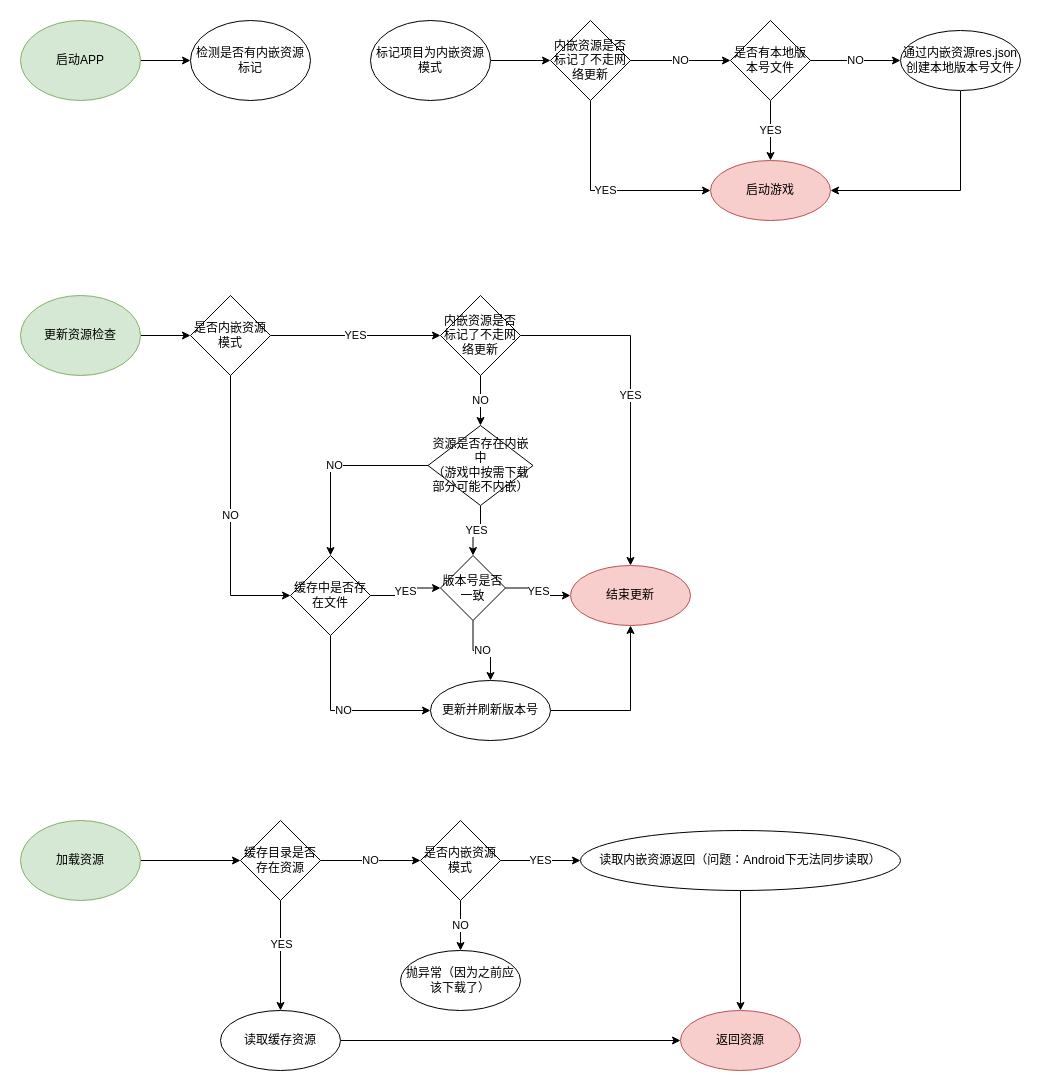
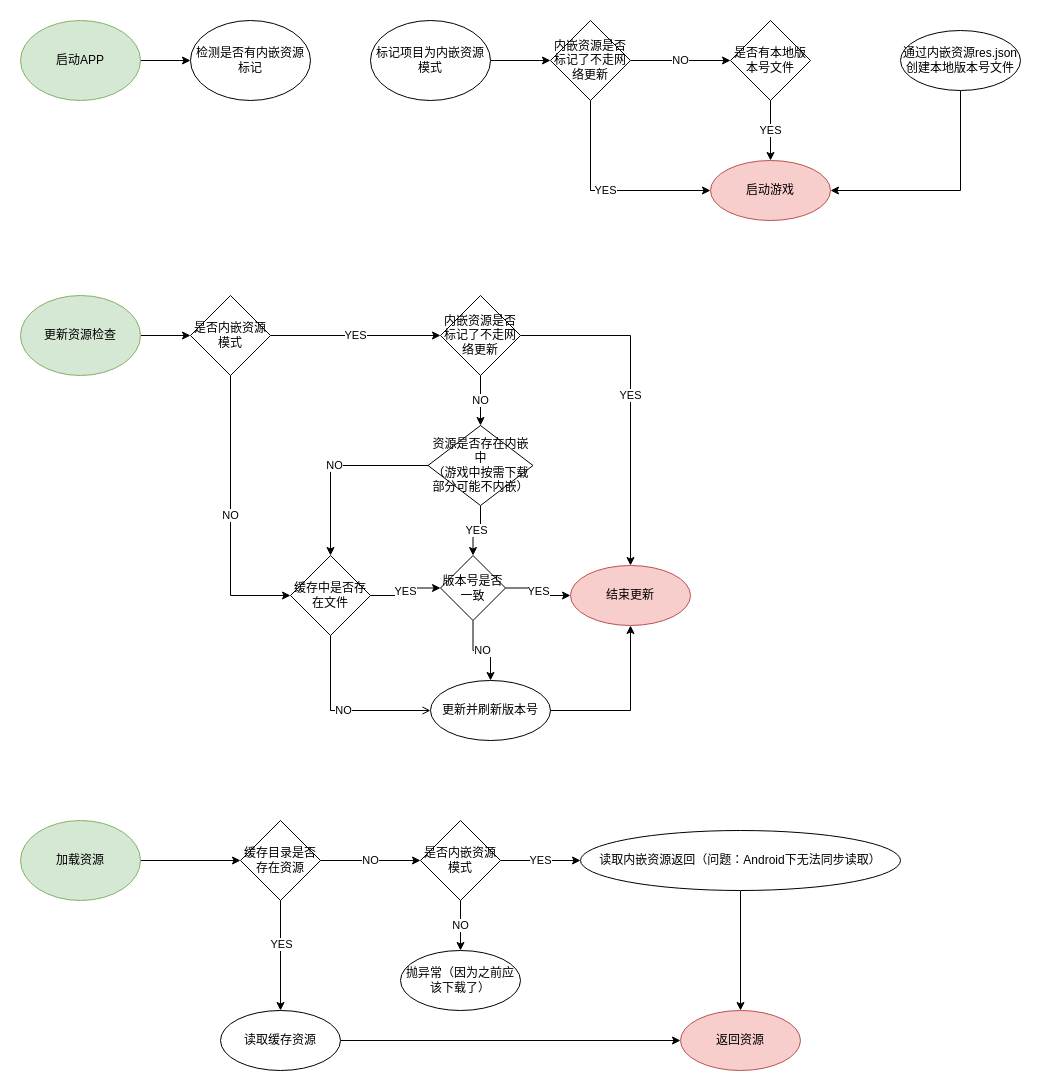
- <mxCell id="11" value="NO" style="edgeStyle=orthogonalEdgeStyle;rounded=0;orthogonalLoop=1;jettySize=auto;html=1;" edge="1" parent="1" source="13" target="15"><mxGeometry relative="1" as="geometry" /></mxCell>
- <mxCell id="46" value="NO" style="edgeStyle=orthogonalEdgeStyle;rounded=0;orthogonalLoop=1;jettySize=auto;html=1;exitX=0.5;exitY=1;exitDx=0;exitDy=0;entryX=0;entryY=0.5;entryDx=0;entryDy=0;" edge="1" parent="1" source="47" target="49"><mxGeometry relative="1" as="geometry" /></mxCell>
+ <mxCell id="46" value="NO" style="edgeStyle=orthogonalEdgeStyle;rounded=0;orthogonalLoop=1;jettySize=auto;html=1;exitX=0.5;exitY=1;exitDx=0;exitDy=0;entryX=0;entryY=0.5;entryDx=0;entryDy=0;endArrow=open;" edge="1" parent="1" source="47" target="49"><mxGeometry relative="1" as="geometry" /></mxCell>
